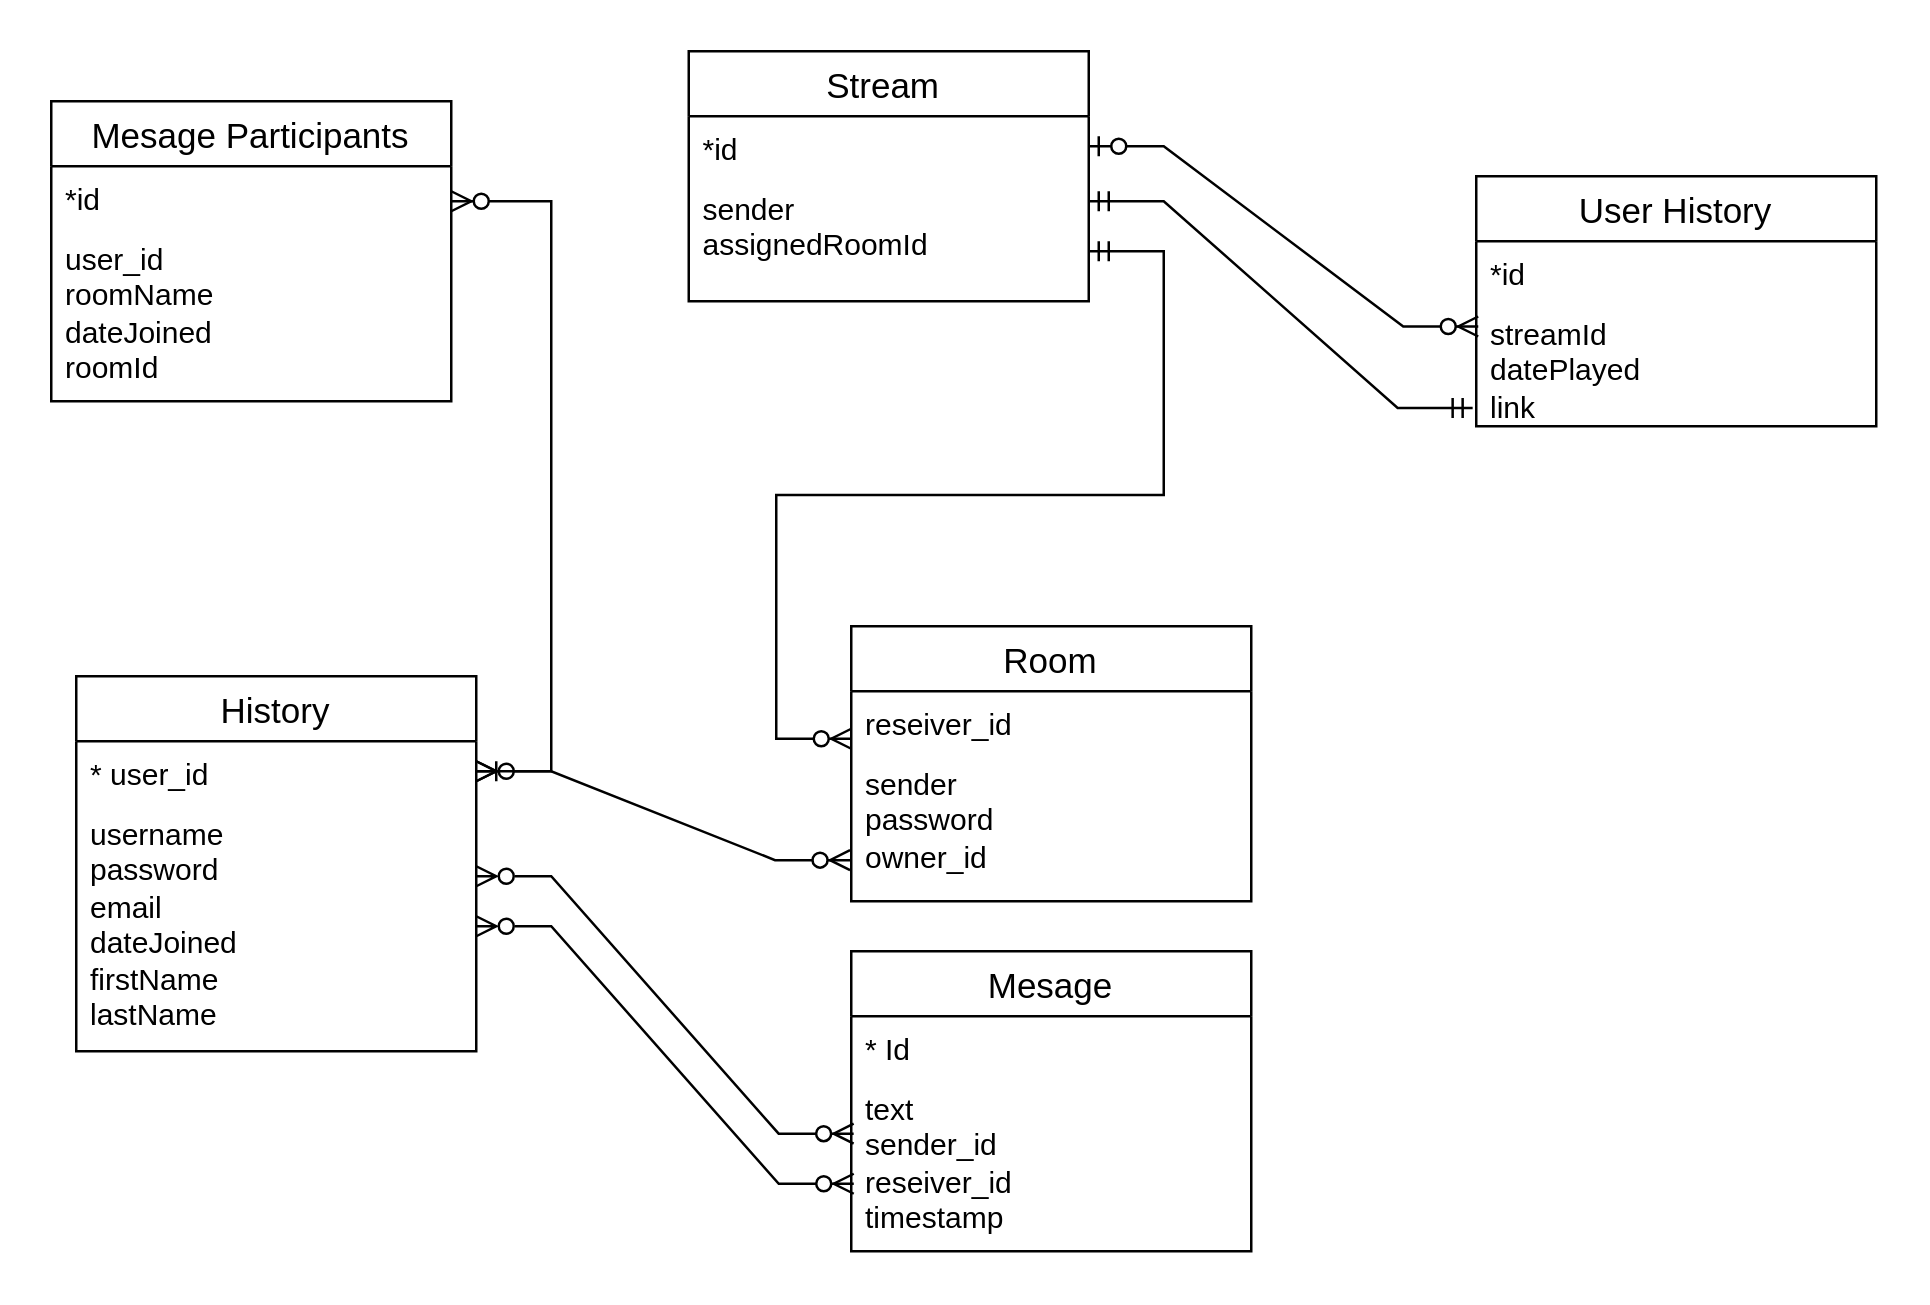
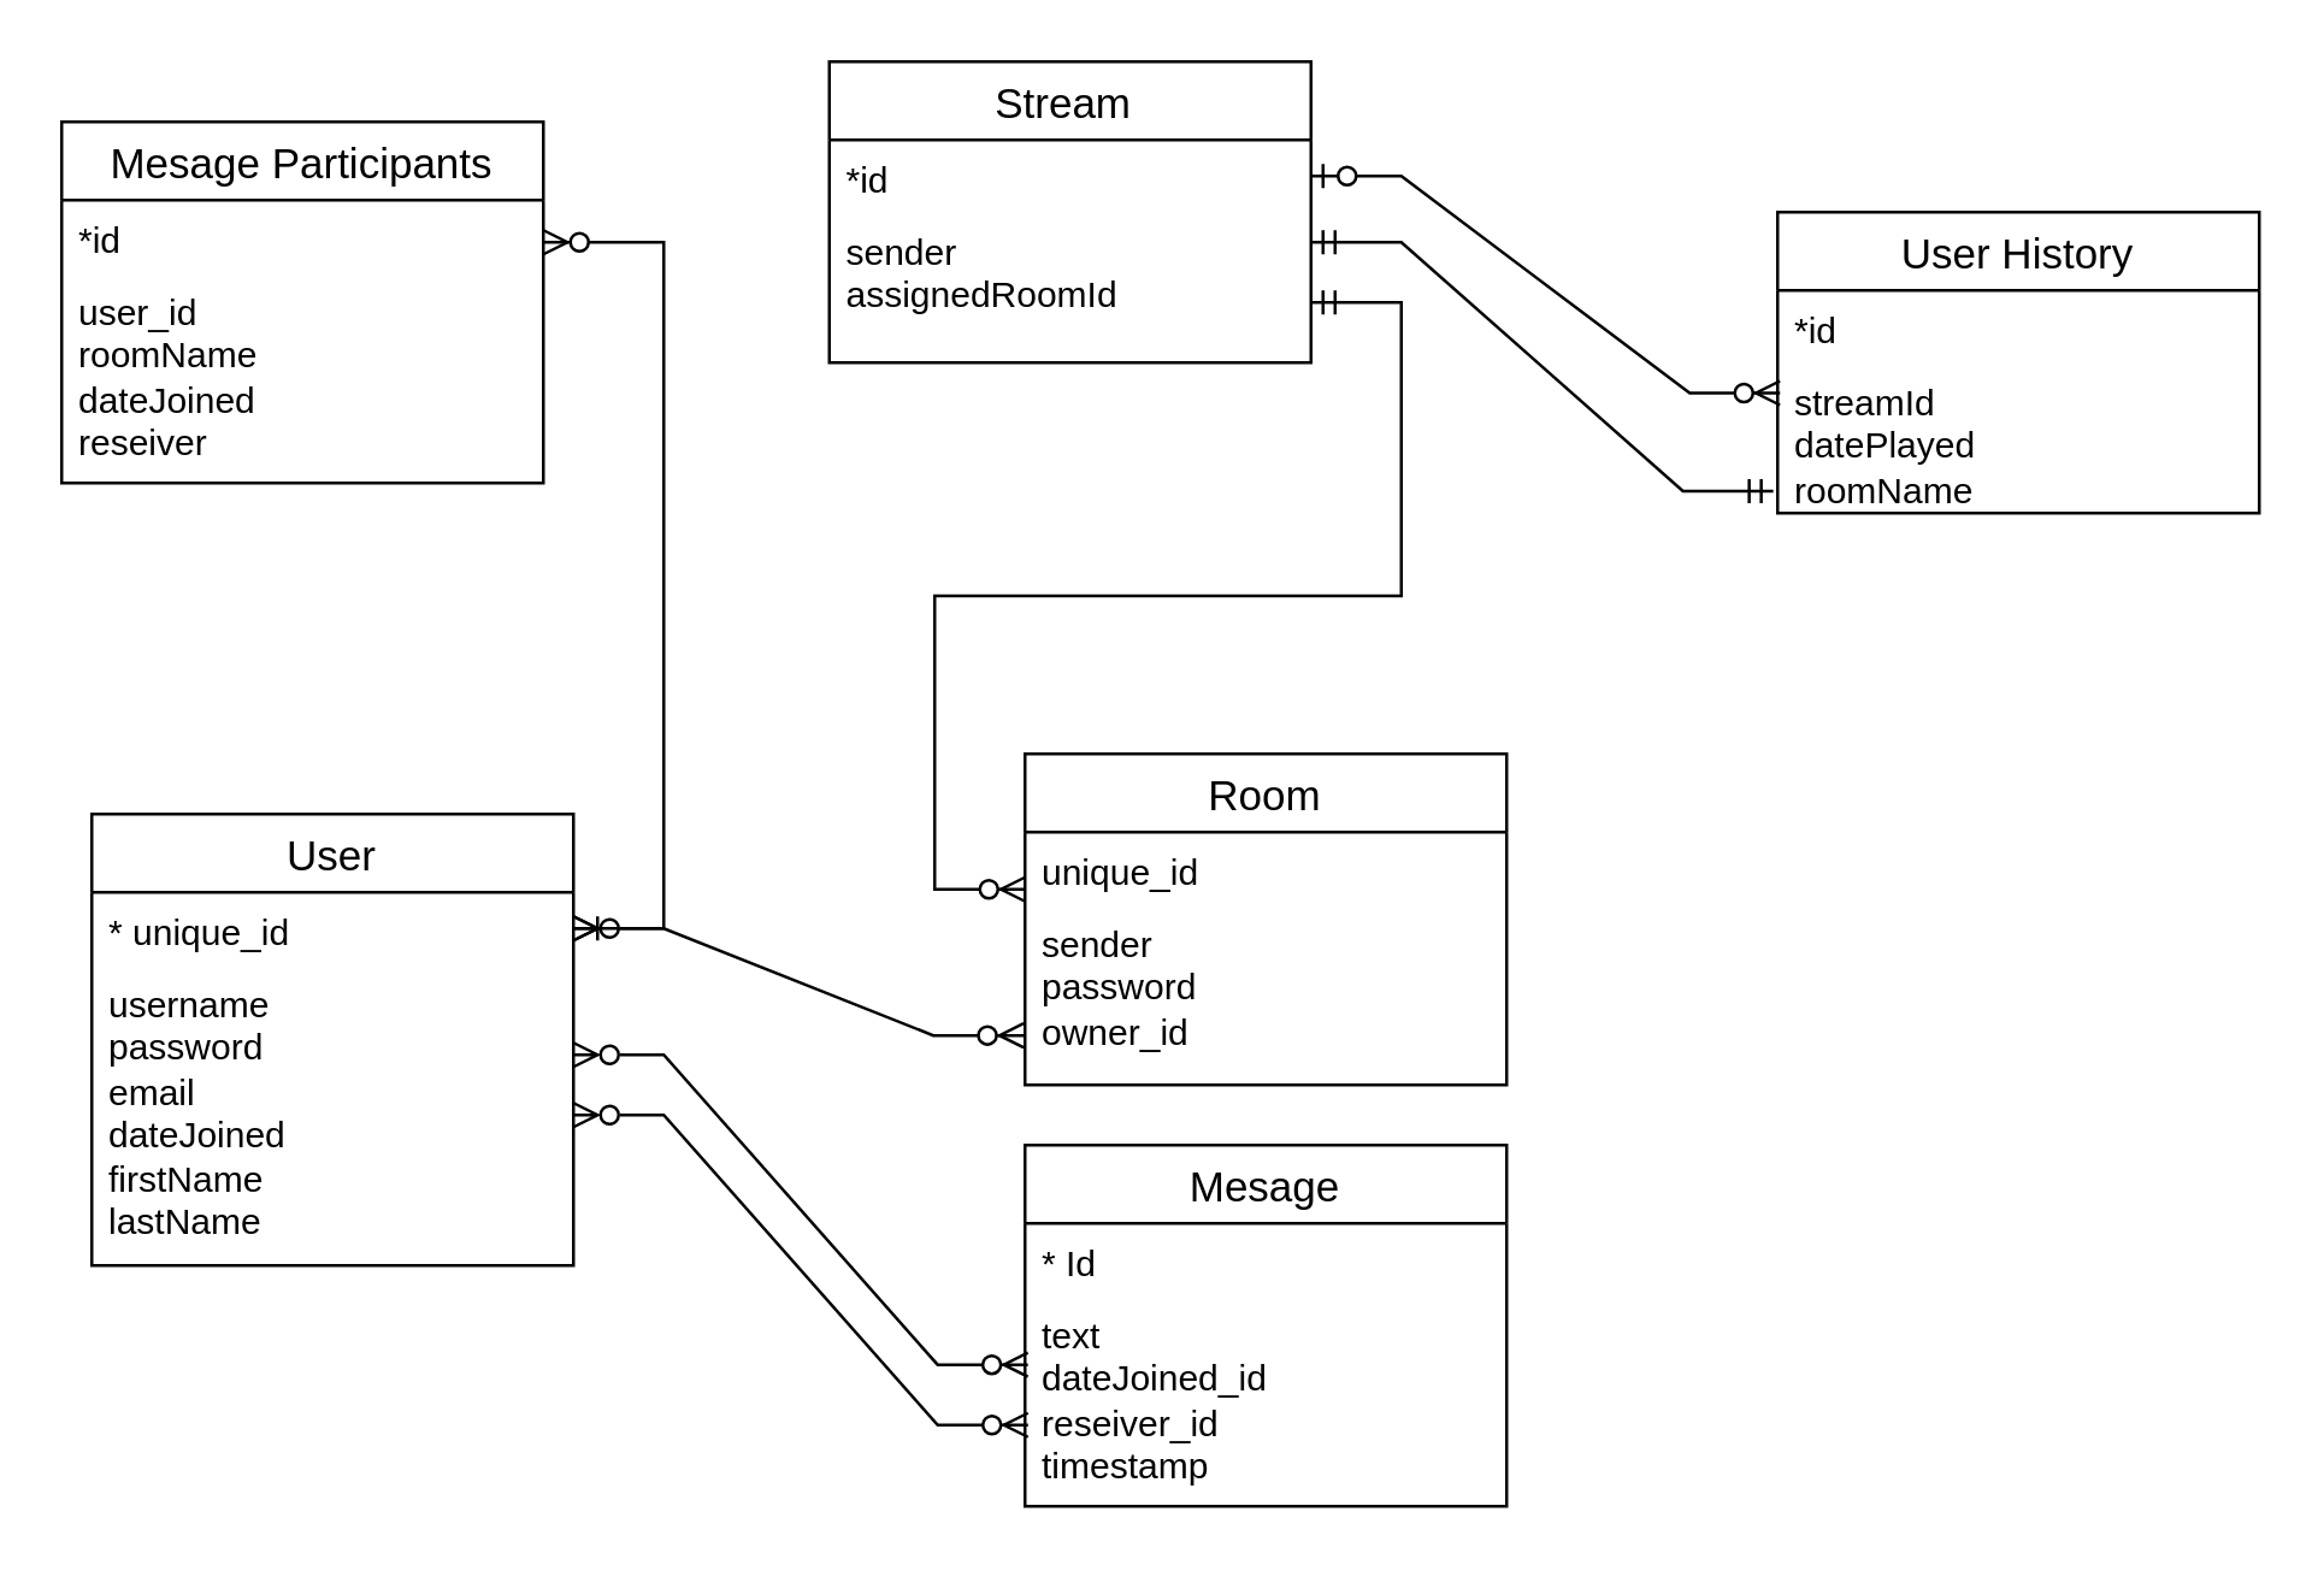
- <mxCell id="10" value="user_id&lt;br&gt;roomName&lt;br&gt;dateJoined&lt;br&gt;roomId" style="text;strokeColor=none;fillColor=none;spacingLeft=4;spacingRight=4;overflow=hidden;rotatable=0;points=[[0,0.5],[1,0.5]];portConstraint=eastwest;fontSize=12;whiteSpace=wrap;html=1;" parent="8" vertex="1"><mxGeometry y="50" width="160" height="70" as="geometry" /></mxCell>
+ <mxCell id="10" value="user_id&lt;br&gt;roomName&lt;br&gt;dateJoined&lt;br&gt;reseiver" style="text;strokeColor=none;fillColor=none;spacingLeft=4;spacingRight=4;overflow=hidden;rotatable=0;points=[[0,0.5],[1,0.5]];portConstraint=eastwest;fontSize=12;whiteSpace=wrap;html=1;" parent="8" vertex="1"><mxGeometry y="50" width="160" height="70" as="geometry" /></mxCell>
- <mxCell id="13" value="streamId&lt;br&gt;datePlayed&lt;br&gt;link" style="text;strokeColor=none;fillColor=none;spacingLeft=4;spacingRight=4;overflow=hidden;rotatable=0;points=[[0,0.5],[1,0.5]];portConstraint=eastwest;fontSize=12;whiteSpace=wrap;html=1;" parent="11" vertex="1"><mxGeometry y="50" width="160" height="50" as="geometry" /></mxCell>
+ <mxCell id="13" value="streamId&lt;br&gt;datePlayed&lt;br&gt;roomName" style="text;strokeColor=none;fillColor=none;spacingLeft=4;spacingRight=4;overflow=hidden;rotatable=0;points=[[0,0.5],[1,0.5]];portConstraint=eastwest;fontSize=12;whiteSpace=wrap;html=1;" parent="11" vertex="1"><mxGeometry y="50" width="160" height="50" as="geometry" /></mxCell>
- <mxCell id="2" value="History" style="swimlane;fontStyle=0;childLayout=stackLayout;horizontal=1;startSize=26;horizontalStack=0;resizeParent=1;resizeParentMax=0;resizeLast=0;collapsible=1;marginBottom=0;align=center;fontSize=14;" parent="1" vertex="1"><mxGeometry x="30" y="270" width="160" height="150" as="geometry" /></mxCell>
+ <mxCell id="2" value="User" style="swimlane;fontStyle=0;childLayout=stackLayout;horizontal=1;startSize=26;horizontalStack=0;resizeParent=1;resizeParentMax=0;resizeLast=0;collapsible=1;marginBottom=0;align=center;fontSize=14;" parent="1" vertex="1"><mxGeometry x="30" y="270" width="160" height="150" as="geometry" /></mxCell>
- <mxCell id="6" value="reseiver_id" style="text;strokeColor=none;fillColor=none;spacingLeft=4;spacingRight=4;overflow=hidden;rotatable=0;points=[[0,0.5],[1,0.5]];portConstraint=eastwest;fontSize=12;whiteSpace=wrap;html=1;" parent="5" vertex="1"><mxGeometry y="26" width="160" height="24" as="geometry" /></mxCell>
+ <mxCell id="6" value="unique_id" style="text;strokeColor=none;fillColor=none;spacingLeft=4;spacingRight=4;overflow=hidden;rotatable=0;points=[[0,0.5],[1,0.5]];portConstraint=eastwest;fontSize=12;whiteSpace=wrap;html=1;" parent="5" vertex="1"><mxGeometry y="26" width="160" height="24" as="geometry" /></mxCell>
- <mxCell id="3" value="* user_id" style="text;strokeColor=none;fillColor=none;spacingLeft=4;spacingRight=4;overflow=hidden;rotatable=0;points=[[0,0.5],[1,0.5]];portConstraint=eastwest;fontSize=12;whiteSpace=wrap;html=1;" parent="2" vertex="1"><mxGeometry y="26" width="160" height="24" as="geometry" /></mxCell>
+ <mxCell id="3" value="* unique_id" style="text;strokeColor=none;fillColor=none;spacingLeft=4;spacingRight=4;overflow=hidden;rotatable=0;points=[[0,0.5],[1,0.5]];portConstraint=eastwest;fontSize=12;whiteSpace=wrap;html=1;" parent="2" vertex="1"><mxGeometry y="26" width="160" height="24" as="geometry" /></mxCell>
- <mxCell id="24" value="text&lt;br&gt;sender_id&lt;br&gt;reseiver_id&lt;br&gt;timestamp" style="text;strokeColor=none;fillColor=none;spacingLeft=4;spacingRight=4;overflow=hidden;rotatable=0;points=[[0,0.5],[1,0.5]];portConstraint=eastwest;fontSize=12;whiteSpace=wrap;html=1;" parent="22" vertex="1"><mxGeometry y="50" width="160" height="70" as="geometry" /></mxCell>
+ <mxCell id="24" value="text&lt;br&gt;dateJoined_id&lt;br&gt;reseiver_id&lt;br&gt;timestamp" style="text;strokeColor=none;fillColor=none;spacingLeft=4;spacingRight=4;overflow=hidden;rotatable=0;points=[[0,0.5],[1,0.5]];portConstraint=eastwest;fontSize=12;whiteSpace=wrap;html=1;" parent="22" vertex="1"><mxGeometry y="50" width="160" height="70" as="geometry" /></mxCell>
